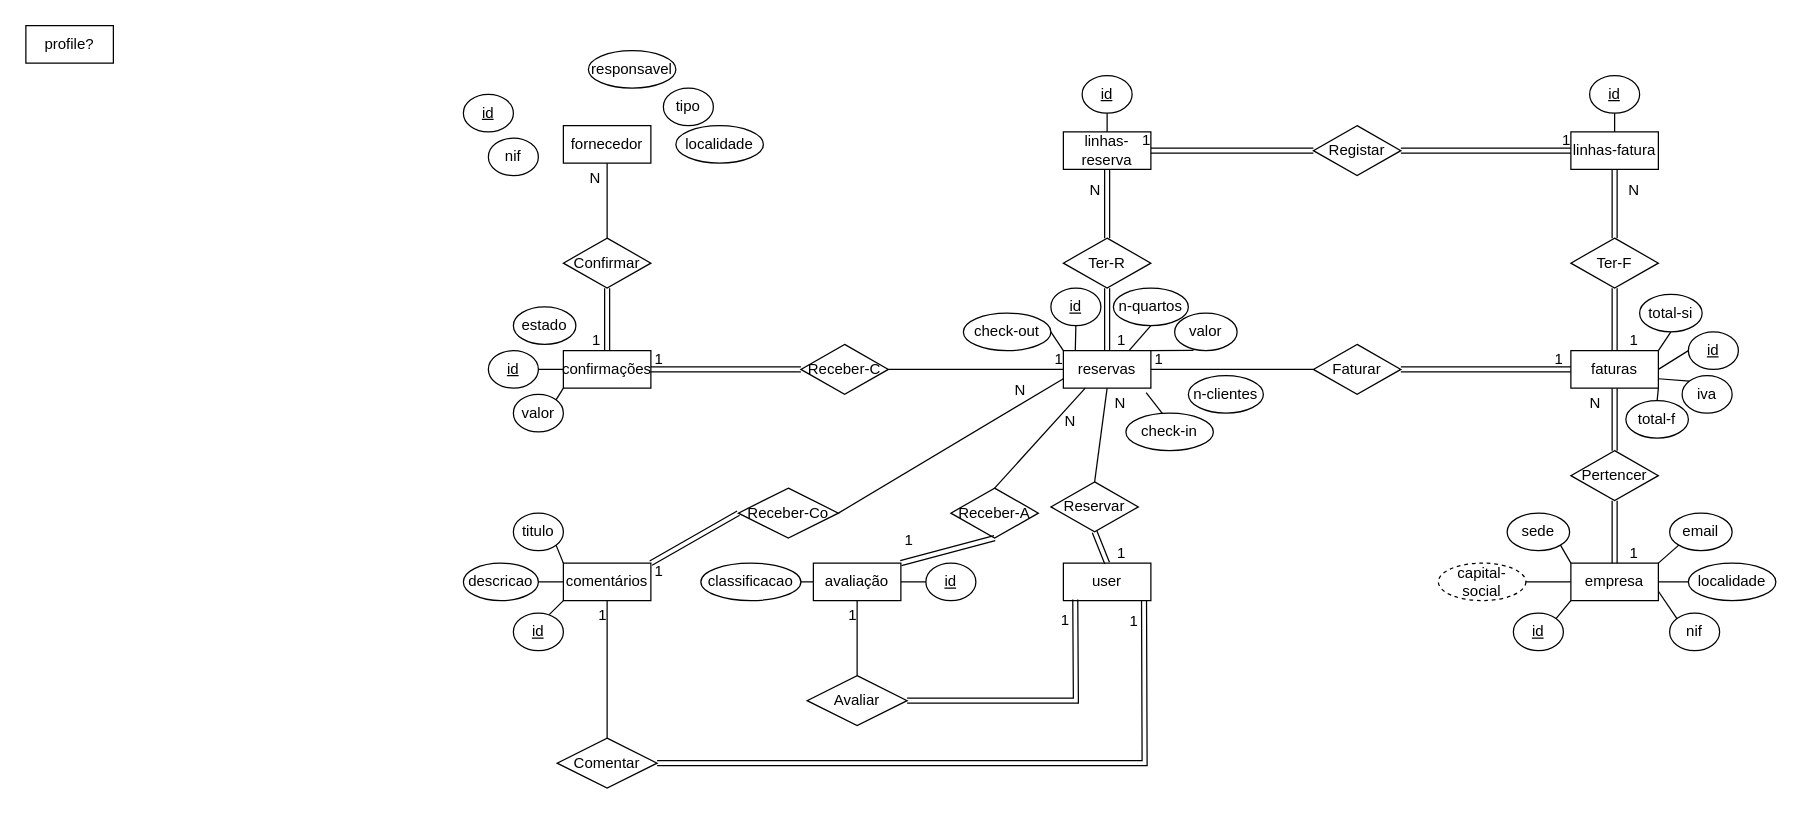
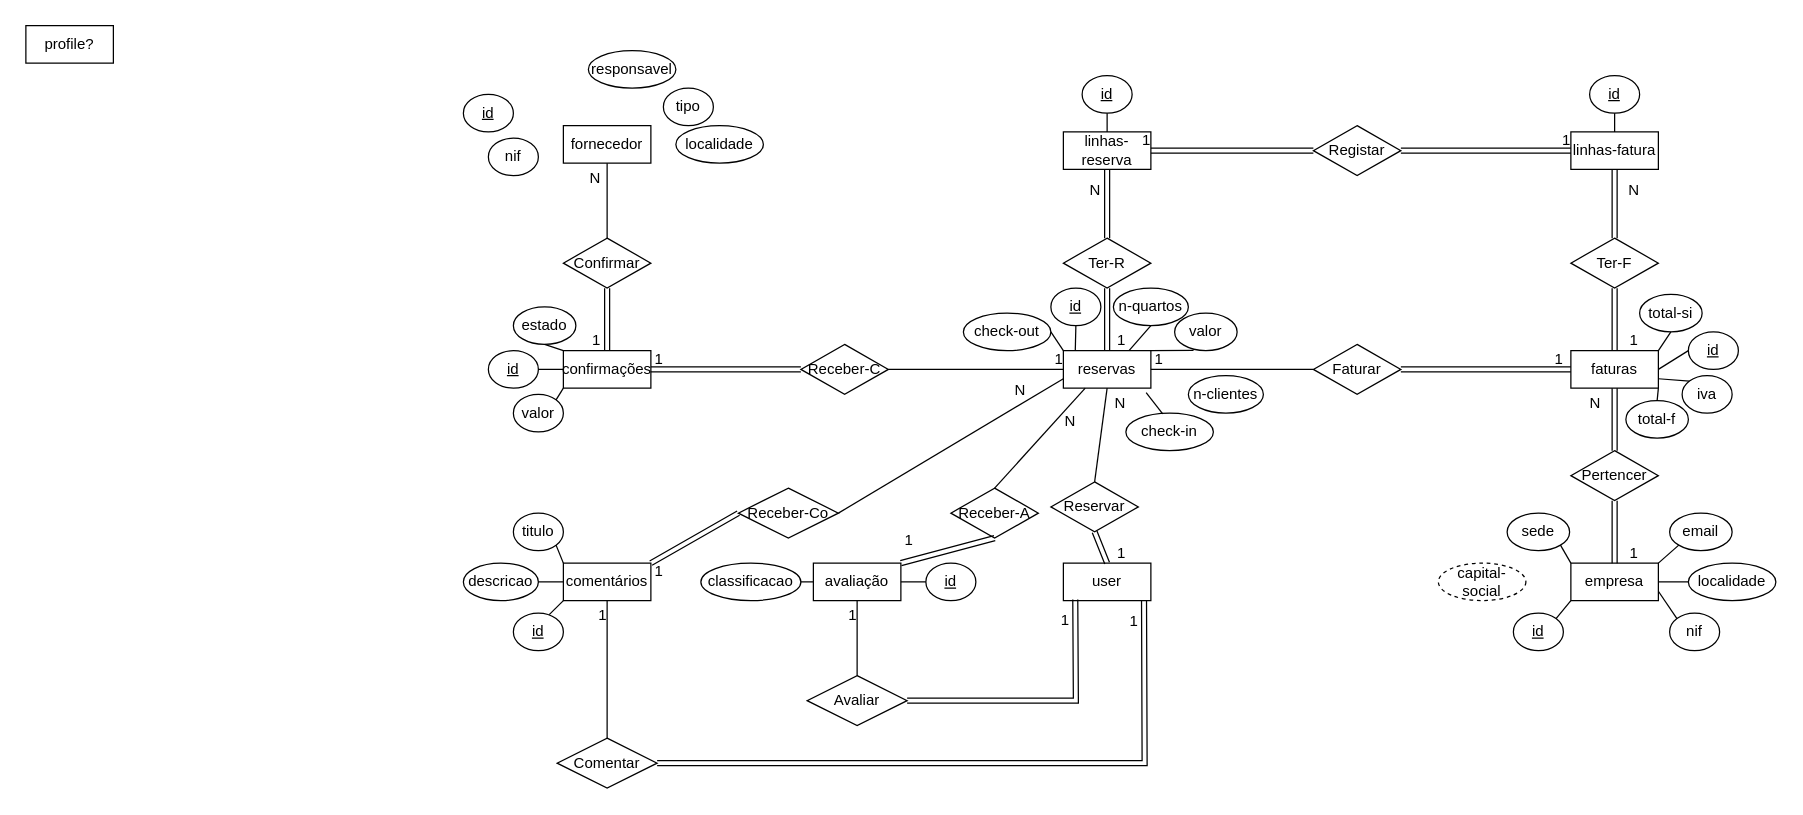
+ <mxCell id="87" value="" style="endArrow=none;html=1;rounded=0;exitX=0.5;exitY=1;exitDx=0;exitDy=0;entryX=0;entryY=0;entryDx=0;entryDy=0;" parent="1" source="13" target="11" edge="1"><mxGeometry relative="1" as="geometry"><mxPoint x="530" y="230" as="sourcePoint" /><mxPoint x="690" y="230" as="targetPoint" /></mxGeometry></mxCell>
- <mxCell id="80" value="" style="endArrow=none;html=1;rounded=0;exitX=1;exitY=0.5;exitDx=0;exitDy=0;entryX=0;entryY=0.5;entryDx=0;entryDy=0;" parent="1" source="25" target="22" edge="1"><mxGeometry relative="1" as="geometry"><mxPoint x="1260" y="400" as="sourcePoint" /><mxPoint x="1420" y="400" as="targetPoint" /></mxGeometry></mxCell>
